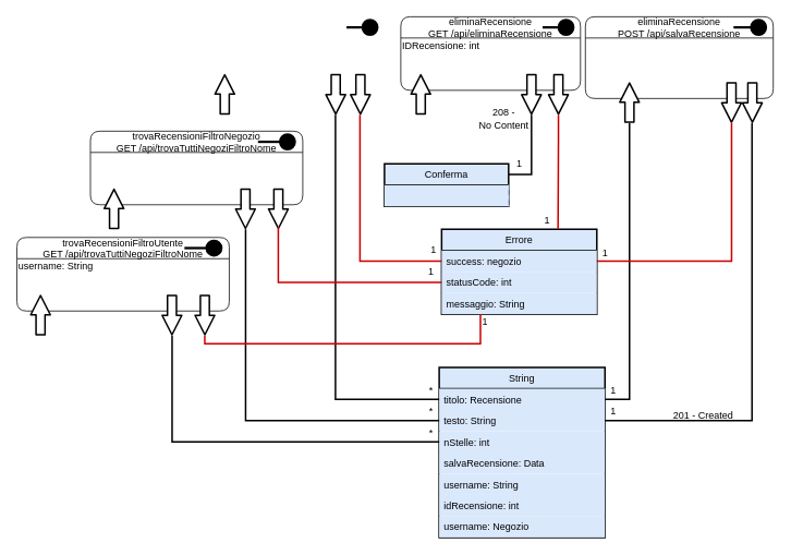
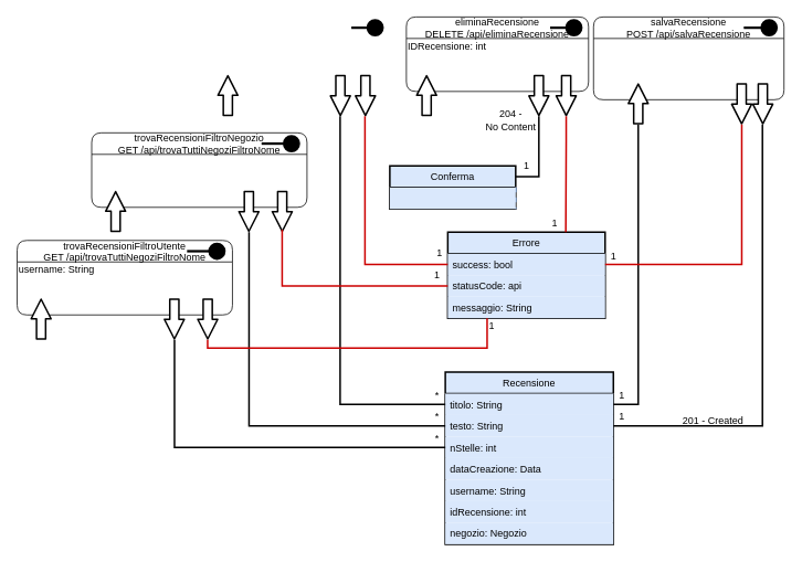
- <mxCell id="15" value="eliminaRecensione&#10;GET /api/eliminaRecensione" style="swimlane;fontStyle=0;childLayout=stackLayout;horizontal=1;startSize=26;fillColor=none;horizontalStack=0;resizeParent=1;resizeParentMax=0;resizeLast=0;collapsible=1;marginBottom=0;rounded=1;" parent="14" vertex="1"><mxGeometry width="220" height="90" as="geometry" /></mxCell>
+ <mxCell id="15" value="eliminaRecensione&#10;DELETE /api/eliminaRecensione" style="swimlane;fontStyle=0;childLayout=stackLayout;horizontal=1;startSize=26;fillColor=none;horizontalStack=0;resizeParent=1;resizeParentMax=0;resizeLast=0;collapsible=1;marginBottom=0;rounded=1;" parent="14" vertex="1"><mxGeometry width="220" height="90" as="geometry" /></mxCell>
- <mxCell id="29" value="eliminaRecensione&#10;POST /api/salvaRecensione" style="swimlane;fontStyle=0;childLayout=stackLayout;horizontal=1;startSize=26;fillColor=none;horizontalStack=0;resizeParent=1;resizeParentMax=0;resizeLast=0;collapsible=1;marginBottom=0;rounded=1;" parent="28" vertex="1"><mxGeometry width="230" height="100" as="geometry" /></mxCell>
+ <mxCell id="29" value="salvaRecensione&#10;POST /api/salvaRecensione" style="swimlane;fontStyle=0;childLayout=stackLayout;horizontal=1;startSize=26;fillColor=none;horizontalStack=0;resizeParent=1;resizeParentMax=0;resizeLast=0;collapsible=1;marginBottom=0;rounded=1;" parent="28" vertex="1"><mxGeometry width="230" height="100" as="geometry" /></mxCell>
- <mxCell id="27" value="208 - &lt;br&gt;No Content" style="text;html=1;align=center;verticalAlign=middle;resizable=0;points=[];autosize=1;strokeColor=none;" parent="1" vertex="1"><mxGeometry x="576" y="130" width="80" height="30" as="geometry" /></mxCell>
+ <mxCell id="27" value="204 - &lt;br&gt;No Content" style="text;html=1;align=center;verticalAlign=middle;resizable=0;points=[];autosize=1;strokeColor=none;" parent="1" vertex="1"><mxGeometry x="576" y="130" width="80" height="30" as="geometry" /></mxCell>
- <mxCell id="11" value="success: negozio" style="text;align=left;verticalAlign=top;spacingLeft=4;spacingRight=4;overflow=hidden;rotatable=0;points=[[0,0.5],[1,0.5]];portConstraint=eastwest;fillColor=#dae8fc;" parent="10" vertex="1"><mxGeometry y="26" width="190" height="26" as="geometry" /></mxCell>
+ <mxCell id="11" value="success: bool" style="text;align=left;verticalAlign=top;spacingLeft=4;spacingRight=4;overflow=hidden;rotatable=0;points=[[0,0.5],[1,0.5]];portConstraint=eastwest;fillColor=#dae8fc;" parent="10" vertex="1"><mxGeometry y="26" width="190" height="26" as="geometry" /></mxCell>
- <mxCell id="12" value="statusCode: int" style="text;align=left;verticalAlign=top;spacingLeft=4;spacingRight=4;overflow=hidden;rotatable=0;points=[[0,0.5],[1,0.5]];portConstraint=eastwest;rounded=0;shadow=0;html=0;fillColor=#dae8fc;" parent="10" vertex="1"><mxGeometry y="52" width="190" height="26" as="geometry" /></mxCell>
+ <mxCell id="12" value="statusCode: api" style="text;align=left;verticalAlign=top;spacingLeft=4;spacingRight=4;overflow=hidden;rotatable=0;points=[[0,0.5],[1,0.5]];portConstraint=eastwest;rounded=0;shadow=0;html=0;fillColor=#dae8fc;" parent="10" vertex="1"><mxGeometry y="52" width="190" height="26" as="geometry" /></mxCell>
- <mxCell id="2" value="String" style="swimlane;fontStyle=0;align=center;verticalAlign=top;childLayout=stackLayout;horizontal=1;startSize=26;horizontalStack=0;resizeParent=1;resizeLast=0;collapsible=1;marginBottom=0;rounded=0;shadow=0;strokeWidth=2;fillColor=#dae8fc;" parent="1" vertex="1"><mxGeometry x="537" y="449" width="203" height="208" as="geometry"><mxRectangle x="870" y="640" width="160" height="26" as="alternateBounds" /></mxGeometry></mxCell>
+ <mxCell id="2" value="Recensione" style="swimlane;fontStyle=0;align=center;verticalAlign=top;childLayout=stackLayout;horizontal=1;startSize=26;horizontalStack=0;resizeParent=1;resizeLast=0;collapsible=1;marginBottom=0;rounded=0;shadow=0;strokeWidth=2;fillColor=#dae8fc;" parent="1" vertex="1"><mxGeometry x="537" y="449" width="203" height="208" as="geometry"><mxRectangle x="870" y="640" width="160" height="26" as="alternateBounds" /></mxGeometry></mxCell>
- <mxCell id="3" value="titolo: Recensione" style="text;align=left;verticalAlign=top;spacingLeft=4;spacingRight=4;overflow=hidden;rotatable=0;points=[[0,0.5],[1,0.5]];portConstraint=eastwest;fillColor=#dae8fc;" parent="2" vertex="1"><mxGeometry y="26" width="203" height="26" as="geometry" /></mxCell>
+ <mxCell id="3" value="titolo: String" style="text;align=left;verticalAlign=top;spacingLeft=4;spacingRight=4;overflow=hidden;rotatable=0;points=[[0,0.5],[1,0.5]];portConstraint=eastwest;fillColor=#dae8fc;" parent="2" vertex="1"><mxGeometry y="26" width="203" height="26" as="geometry" /></mxCell>
- <mxCell id="6" value="salvaRecensione: Data" style="text;align=left;verticalAlign=top;spacingLeft=4;spacingRight=4;overflow=hidden;rotatable=0;points=[[0,0.5],[1,0.5]];portConstraint=eastwest;rounded=0;shadow=0;html=0;fillColor=#dae8fc;" parent="2" vertex="1"><mxGeometry y="104" width="203" height="26" as="geometry" /></mxCell>
+ <mxCell id="6" value="dataCreazione: Data" style="text;align=left;verticalAlign=top;spacingLeft=4;spacingRight=4;overflow=hidden;rotatable=0;points=[[0,0.5],[1,0.5]];portConstraint=eastwest;rounded=0;shadow=0;html=0;fillColor=#dae8fc;" parent="2" vertex="1"><mxGeometry y="104" width="203" height="26" as="geometry" /></mxCell>
- <mxCell id="9" value="username: Negozio" style="text;align=left;verticalAlign=top;spacingLeft=4;spacingRight=4;overflow=hidden;rotatable=0;points=[[0,0.5],[1,0.5]];portConstraint=eastwest;rounded=0;shadow=0;html=0;fillColor=#dae8fc;" parent="2" vertex="1"><mxGeometry y="182" width="203" height="26" as="geometry" /></mxCell>
+ <mxCell id="9" value="negozio: Negozio" style="text;align=left;verticalAlign=top;spacingLeft=4;spacingRight=4;overflow=hidden;rotatable=0;points=[[0,0.5],[1,0.5]];portConstraint=eastwest;rounded=0;shadow=0;html=0;fillColor=#dae8fc;" parent="2" vertex="1"><mxGeometry y="182" width="203" height="26" as="geometry" /></mxCell>
